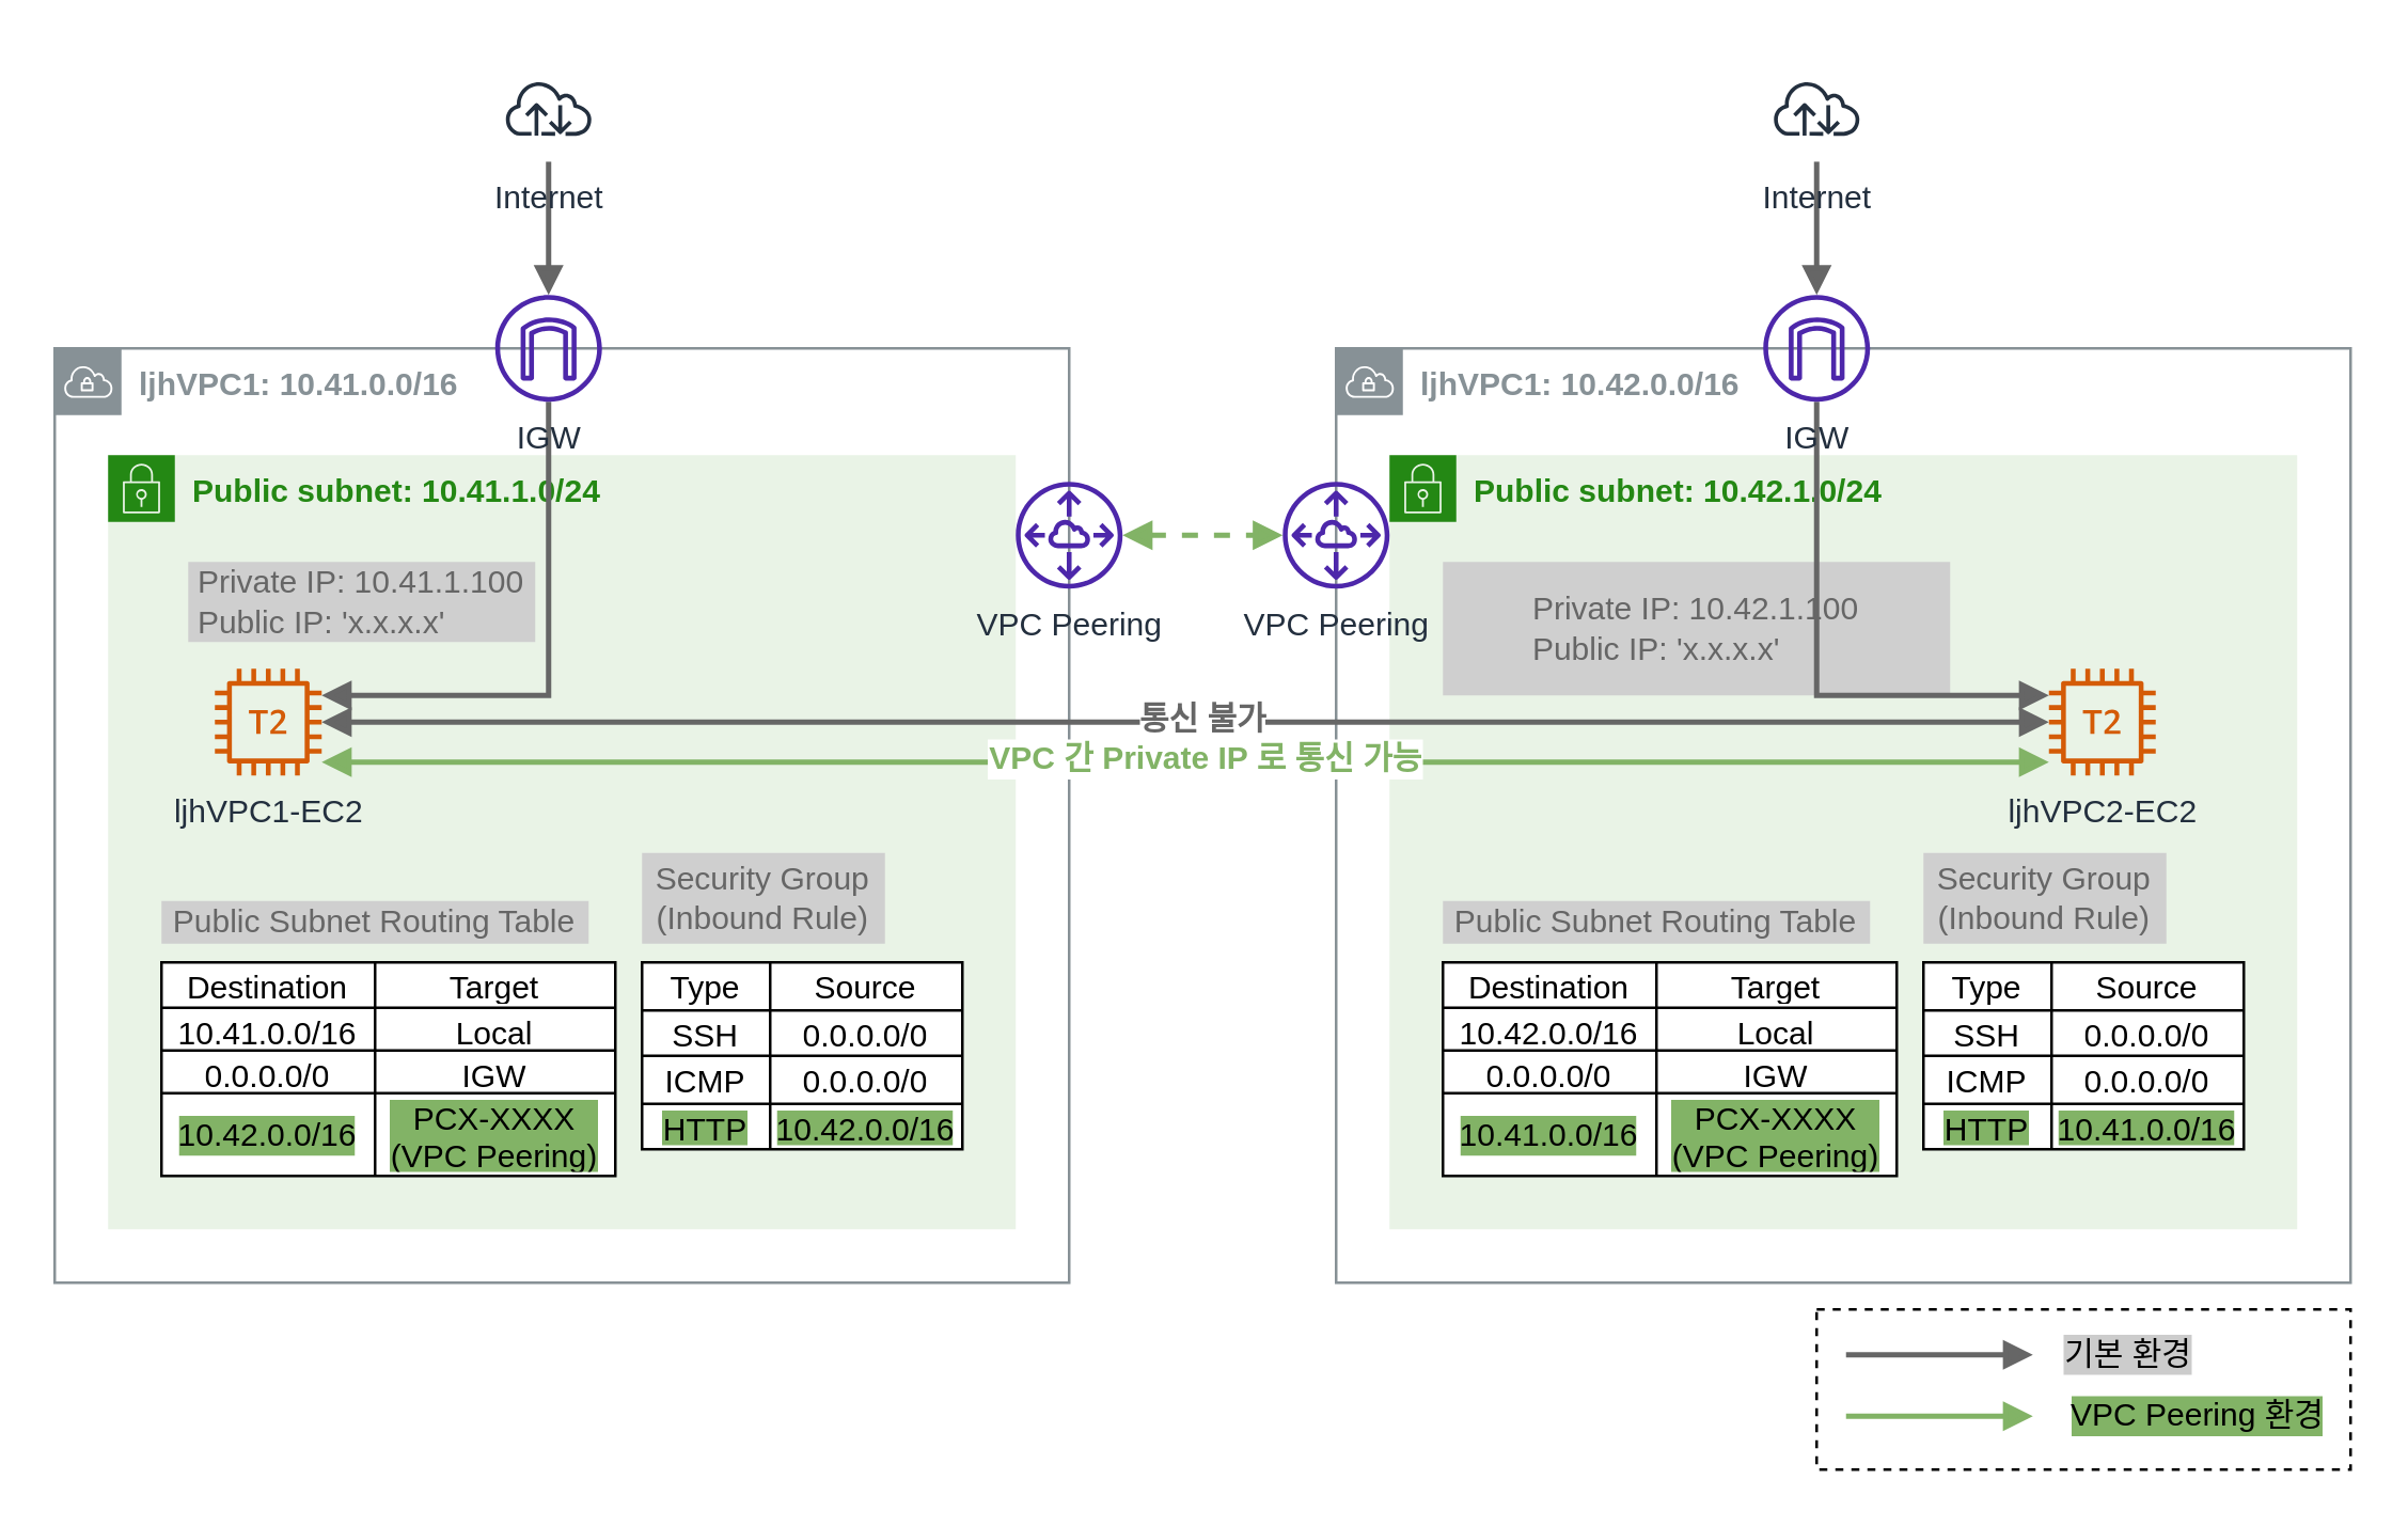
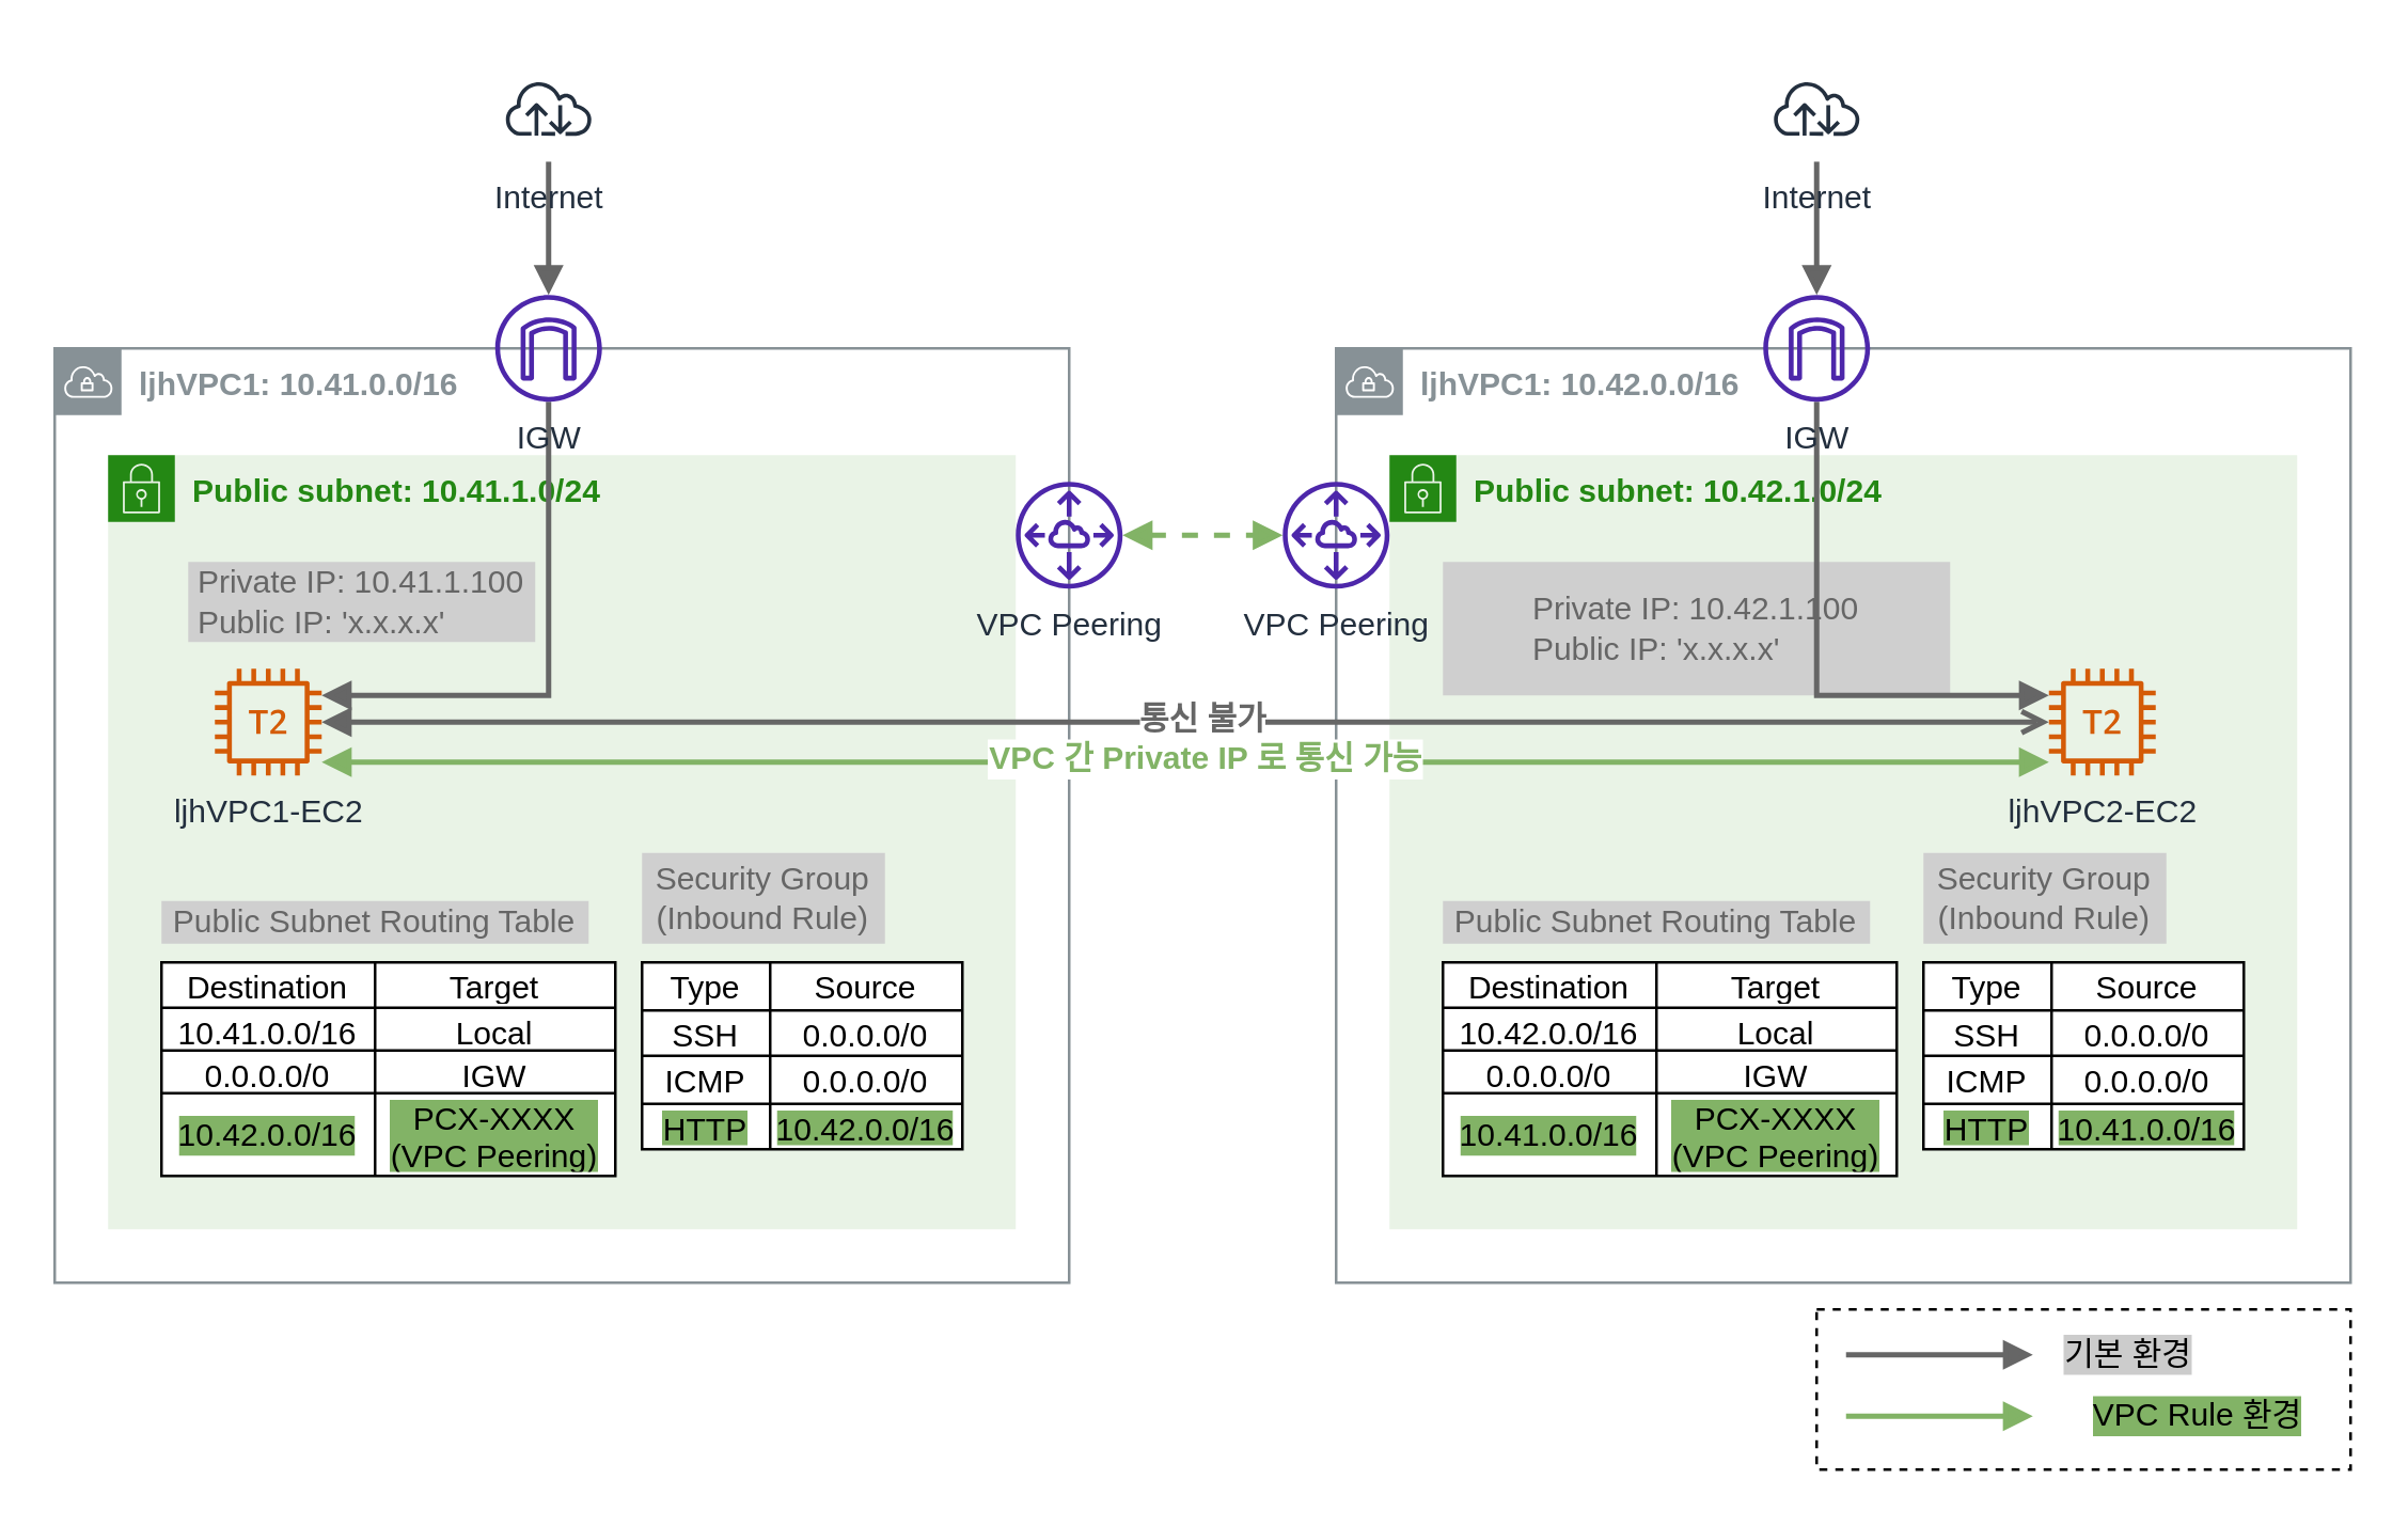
- <mxCell id="77" style="edgeStyle=orthogonalEdgeStyle;rounded=0;orthogonalLoop=1;jettySize=auto;html=1;strokeWidth=2;fontColor=#666666;endArrow=block;endFill=1;fillColor=#f5f5f5;strokeColor=#666666;startArrow=block;startFill=1;" parent="1" source="6" target="44" edge="1"><mxGeometry relative="1" as="geometry" /></mxCell>
+ <mxCell id="77" style="edgeStyle=orthogonalEdgeStyle;rounded=0;orthogonalLoop=1;jettySize=auto;html=1;strokeWidth=2;fontColor=#666666;endArrow=open;endFill=1;fillColor=#f5f5f5;strokeColor=#666666;startArrow=block;startFill=1;" parent="1" source="6" target="44" edge="1"><mxGeometry relative="1" as="geometry" /></mxCell>
- <mxCell id="85" value="VPC Peering 환경" style="text;html=1;strokeColor=none;fillColor=none;align=center;verticalAlign=middle;whiteSpace=wrap;rounded=0;labelBackgroundColor=#82B366;" parent="1" vertex="1"><mxGeometry x="773" y="520" width="100" height="20" as="geometry" /></mxCell>
+ <mxCell id="85" value="VPC Rule 환경" style="text;html=1;strokeColor=none;fillColor=none;align=center;verticalAlign=middle;whiteSpace=wrap;rounded=0;labelBackgroundColor=#82B366;" parent="1" vertex="1"><mxGeometry x="773" y="520" width="100" height="20" as="geometry" /></mxCell>
